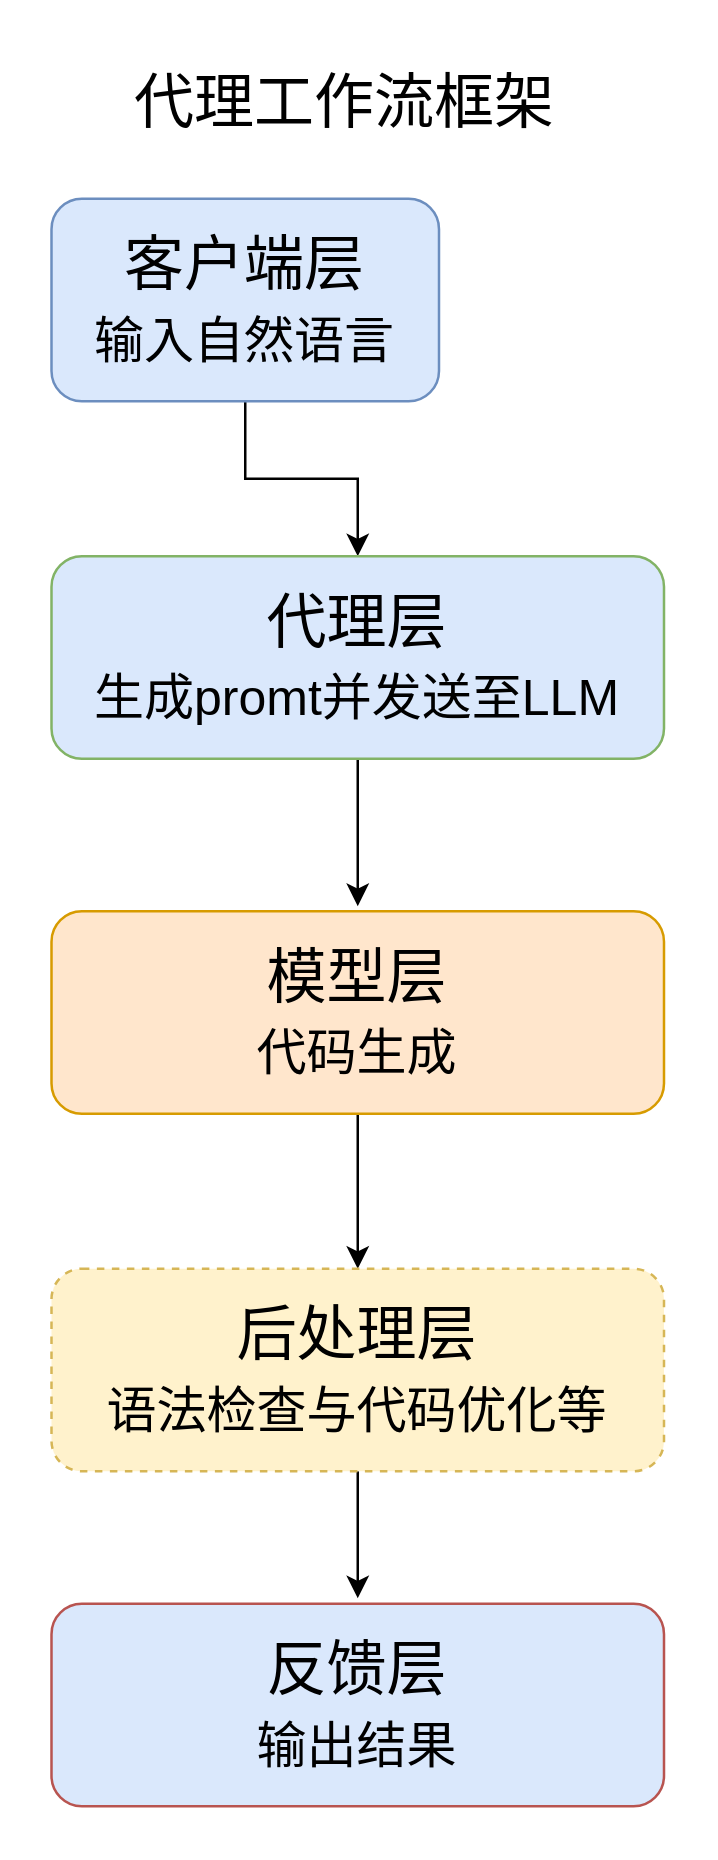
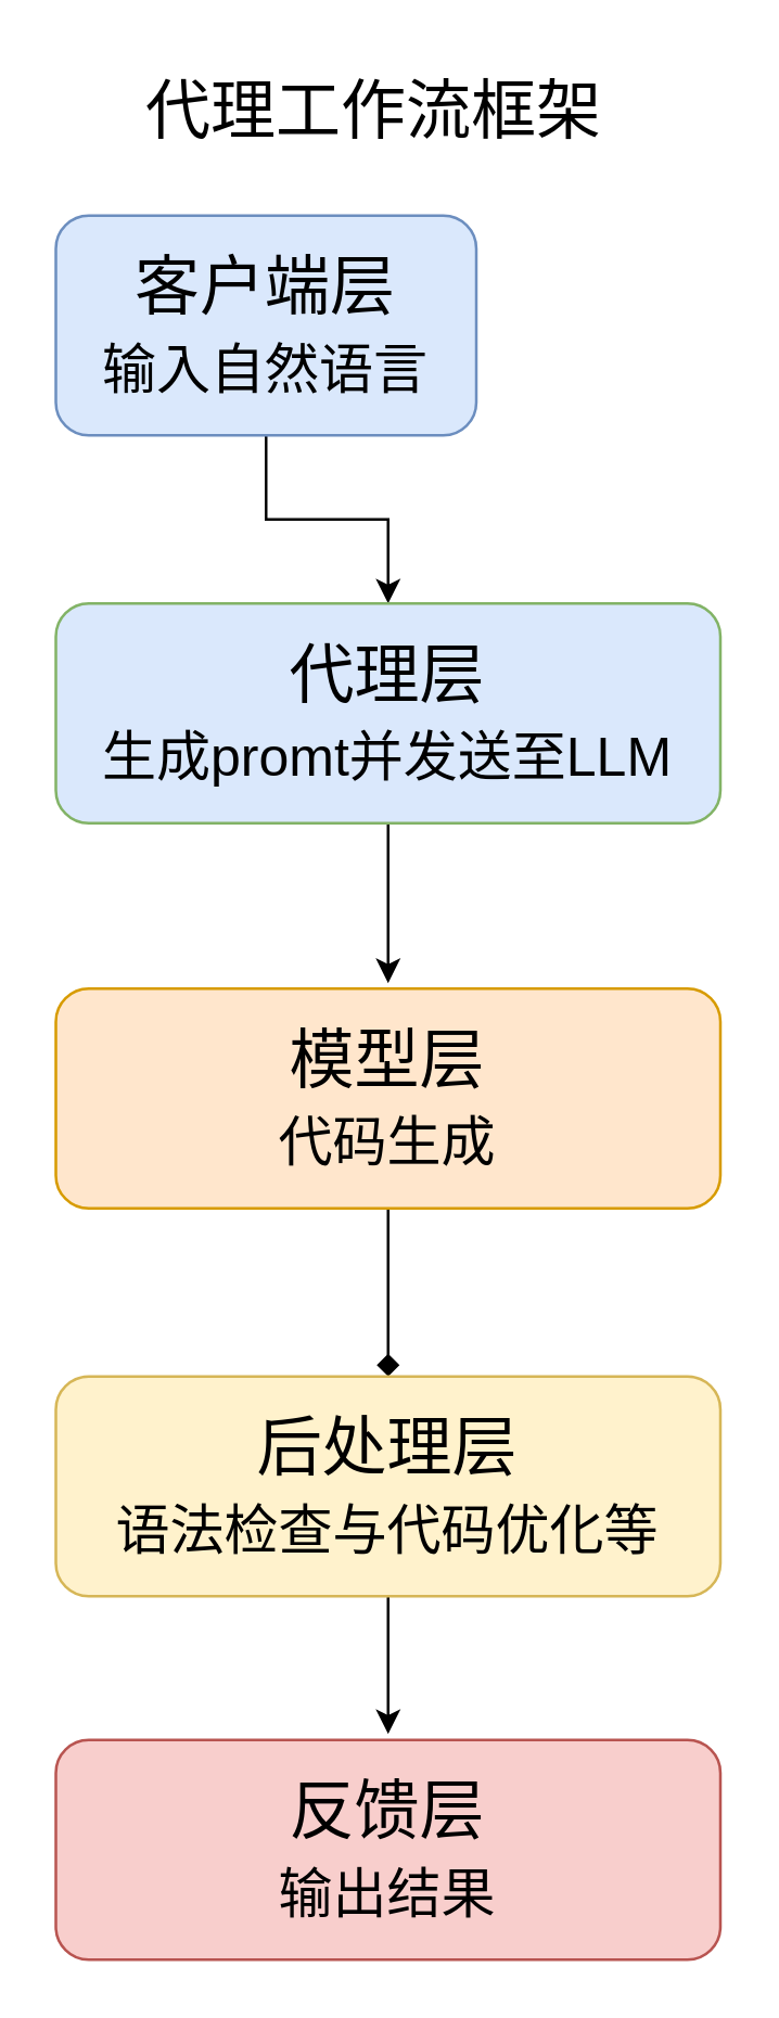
- <mxCell id="6" style="edgeStyle=orthogonalEdgeStyle;rounded=0;orthogonalLoop=1;jettySize=auto;html=1;entryX=0.5;entryY=0;entryDx=0;entryDy=0;" edge="1" parent="1" source="7" target="10"><mxGeometry relative="1" as="geometry" /></mxCell>
+ <mxCell id="6" style="edgeStyle=orthogonalEdgeStyle;rounded=0;orthogonalLoop=1;jettySize=auto;html=1;entryX=0.5;entryY=0;entryDx=0;entryDy=0;endArrow=diamond;" edge="1" parent="1" source="7" target="10"><mxGeometry relative="1" as="geometry" /></mxCell>
- <mxCell id="10" value="后处理层&lt;div&gt;&lt;span style=&quot;font-size: 20px;&quot;&gt;语法检查与代码优化等&lt;/span&gt;&lt;/div&gt;" style="rounded=1;whiteSpace=wrap;html=1;fontSize=24;fillColor=#fff2cc;strokeColor=#d6b656;dashed=1;" vertex="1" parent="1"><mxGeometry x="20" y="507" width="245" height="81" as="geometry" /></mxCell>
+ <mxCell id="10" value="后处理层&lt;div&gt;&lt;span style=&quot;font-size: 20px;&quot;&gt;语法检查与代码优化等&lt;/span&gt;&lt;/div&gt;" style="rounded=1;whiteSpace=wrap;html=1;fontSize=24;fillColor=#fff2cc;strokeColor=#d6b656;" vertex="1" parent="1"><mxGeometry x="20" y="507" width="245" height="81" as="geometry" /></mxCell>
- <mxCell id="8" value="反馈层&lt;div&gt;&lt;span style=&quot;font-size: 20px;&quot;&gt;输出结果&lt;/span&gt;&lt;/div&gt;" style="rounded=1;whiteSpace=wrap;html=1;fontSize=24;fillColor=#dae8fc;strokeColor=#b85450;" vertex="1" parent="1"><mxGeometry x="20" y="641" width="245" height="81" as="geometry" /></mxCell>
+ <mxCell id="8" value="反馈层&lt;div&gt;&lt;span style=&quot;font-size: 20px;&quot;&gt;输出结果&lt;/span&gt;&lt;/div&gt;" style="rounded=1;whiteSpace=wrap;html=1;fontSize=24;fillColor=#f8cecc;strokeColor=#b85450;" vertex="1" parent="1"><mxGeometry x="20" y="641" width="245" height="81" as="geometry" /></mxCell>
